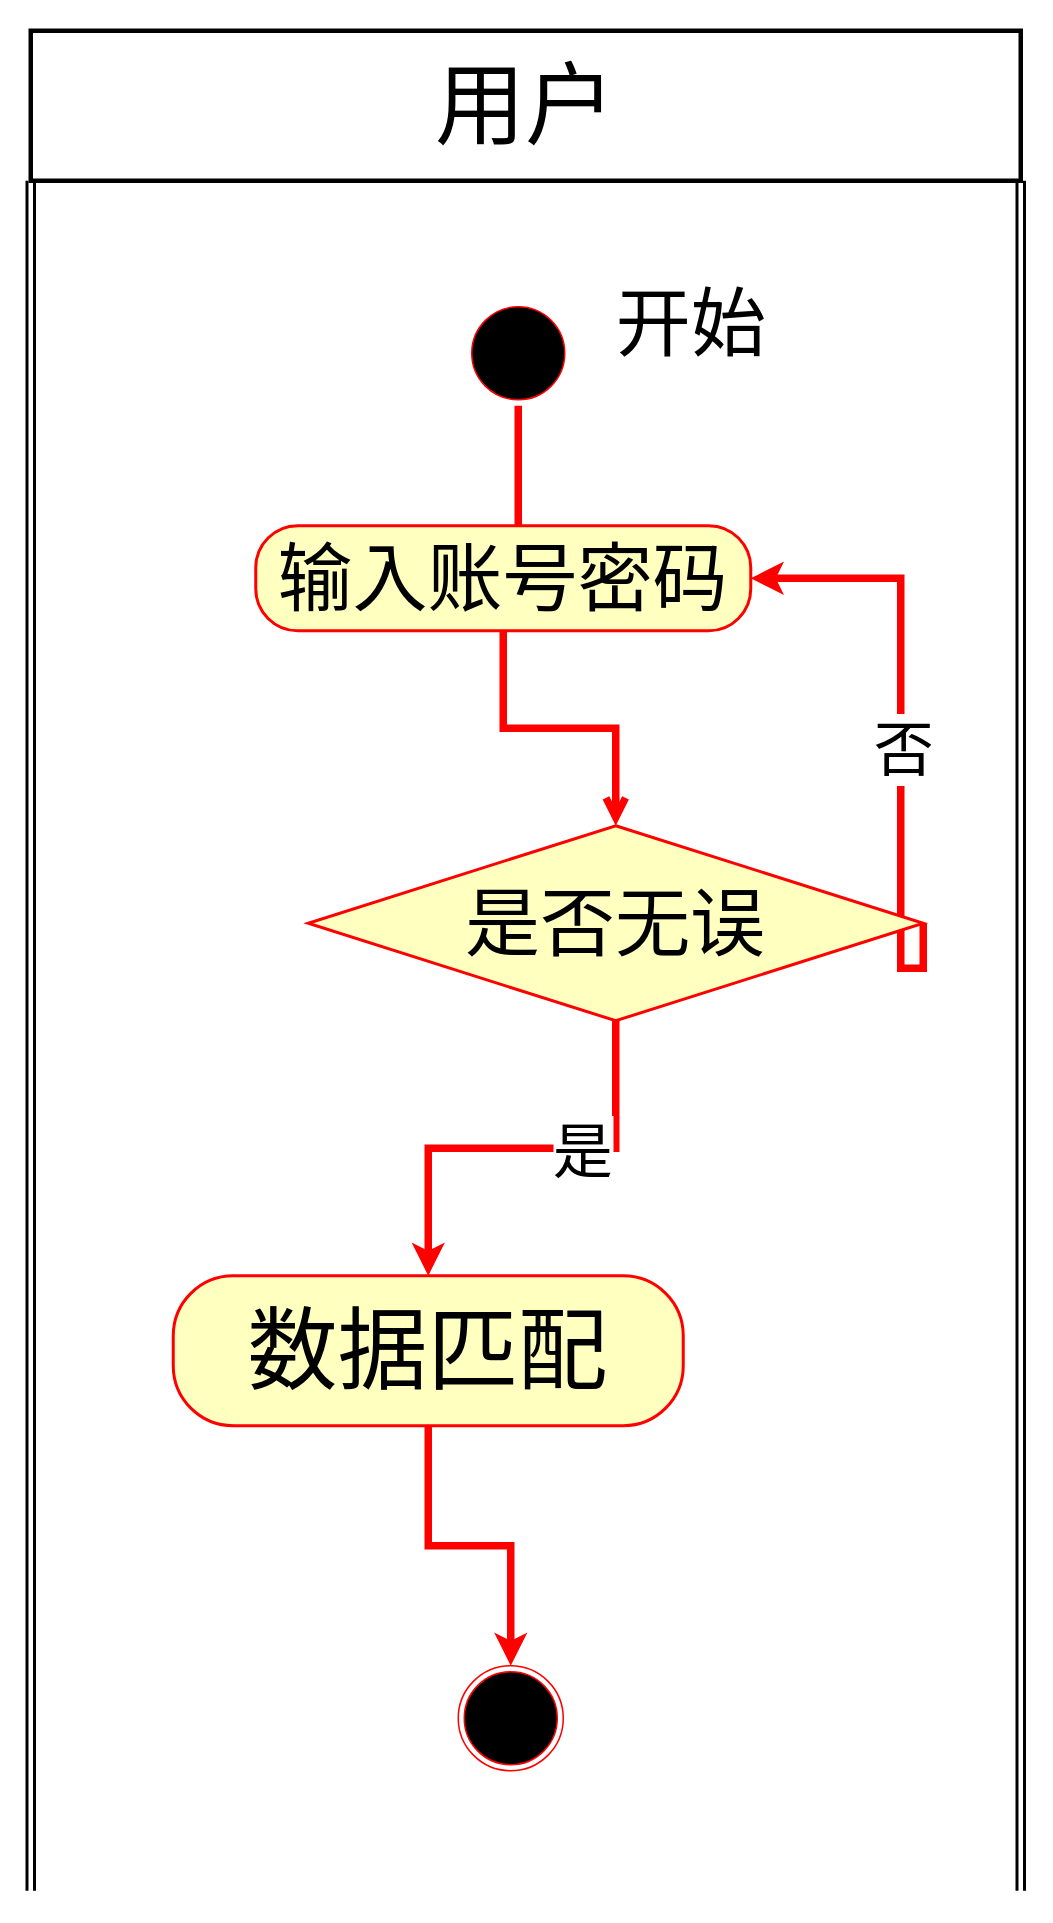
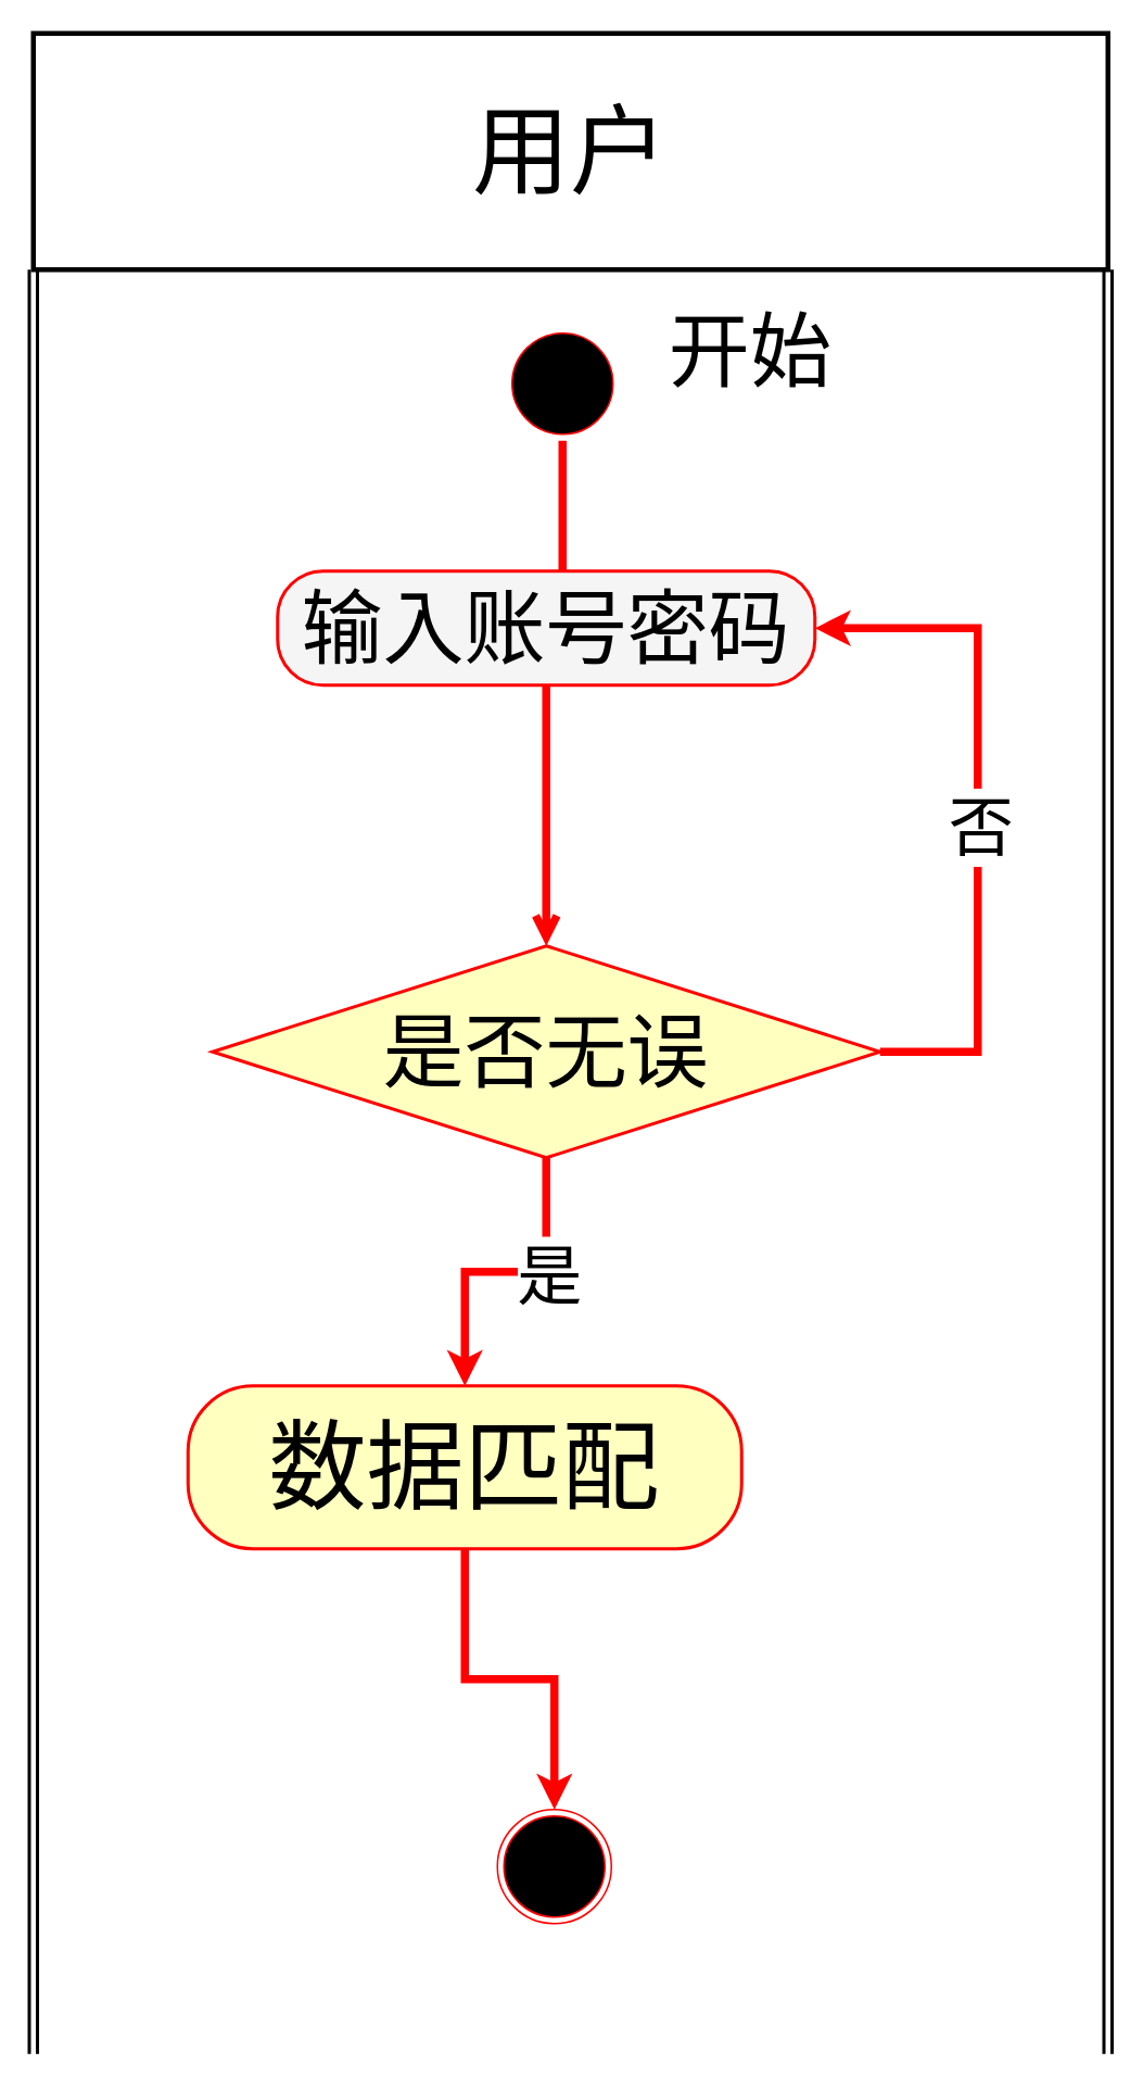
- <mxCell id="4" value="用户" style="html=1;whiteSpace=wrap;strokeWidth=3;fontSize=60;" parent="1" vertex="1"><mxGeometry x="20" y="20" width="660" height="100" as="geometry" /></mxCell>
+ <mxCell id="4" value="用户" style="html=1;whiteSpace=wrap;strokeWidth=3;fontSize=60;" parent="1" vertex="1"><mxGeometry x="20" y="20" width="660" height="145" as="geometry" /></mxCell>
- <mxCell id="8" value="&lt;font style=&quot;font-size: 50px;&quot;&gt;输入账号密码&lt;/font&gt;" style="rounded=1;whiteSpace=wrap;html=1;arcSize=40;fontColor=#000000;fillColor=#ffffc0;strokeColor=#ff0000;strokeWidth=2;" parent="1" vertex="1"><mxGeometry x="170" y="350" width="330" height="70" as="geometry" /></mxCell>
+ <mxCell id="8" value="&lt;font style=&quot;font-size: 50px;&quot;&gt;输入账号密码&lt;/font&gt;" style="rounded=1;whiteSpace=wrap;html=1;arcSize=40;fontColor=#000000;fillColor=#f5f5f5;strokeColor=#ff0000;strokeWidth=2;" parent="1" vertex="1"><mxGeometry x="170" y="350" width="330" height="70" as="geometry" /></mxCell>
- <mxCell id="14" value="是否无误" style="rhombus;whiteSpace=wrap;html=1;fontColor=#000000;fillColor=#ffffc0;strokeColor=#ff0000;fontSize=50;strokeWidth=2;" parent="1" vertex="1"><mxGeometry x="205" y="550" width="410" height="130" as="geometry" /></mxCell>
+ <mxCell id="14" value="是否无误" style="rhombus;whiteSpace=wrap;html=1;fontColor=#000000;fillColor=#ffffc0;strokeColor=#ff0000;fontSize=50;strokeWidth=2;" parent="1" vertex="1"><mxGeometry x="130" y="580" width="410" height="130" as="geometry" /></mxCell>
